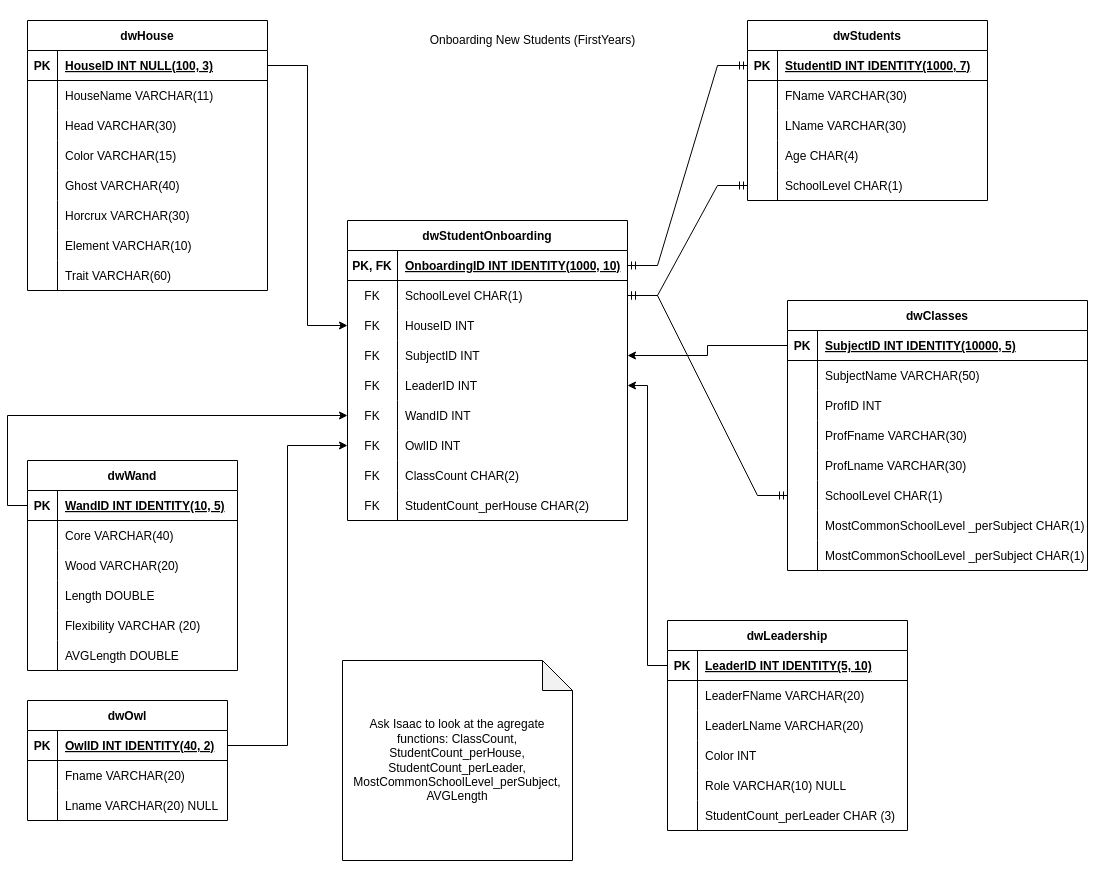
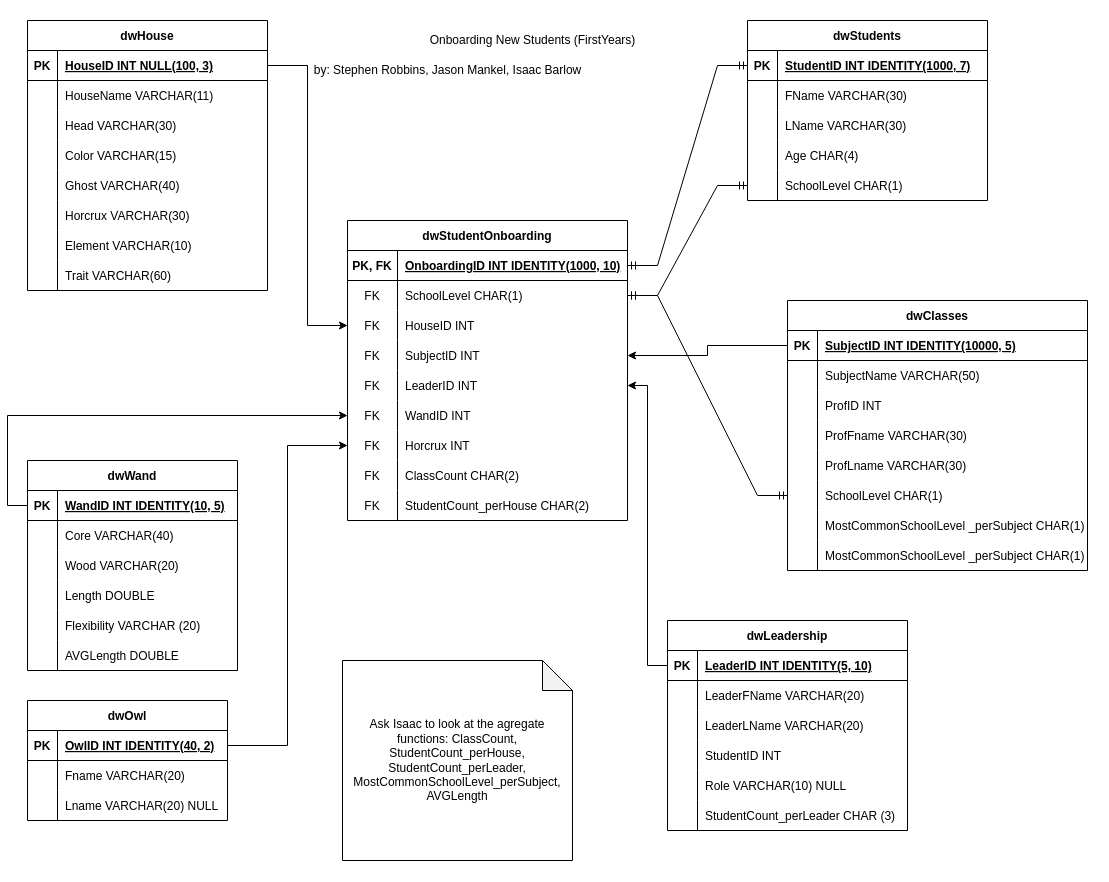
+ <mxCell id="153" value="by: Stephen Robbins, Jason Mankel, Isaac Barlow" style="text;html=1;align=center;verticalAlign=middle;resizable=0;points=[];autosize=1;strokeColor=none;fillColor=none;" parent="1" vertex="1"><mxGeometry x="300" y="60" width="280" height="20" as="geometry" /></mxCell>
- <mxCell id="141" value="OwlID INT" style="shape=partialRectangle;connectable=0;fillColor=none;top=0;left=0;bottom=0;right=0;align=left;spacingLeft=6;overflow=hidden;" parent="139" vertex="1"><mxGeometry x="50" width="230" height="30" as="geometry"><mxRectangle width="230" height="30" as="alternateBounds" /></mxGeometry></mxCell>
+ <mxCell id="141" value="Horcrux INT" style="shape=partialRectangle;connectable=0;fillColor=none;top=0;left=0;bottom=0;right=0;align=left;spacingLeft=6;overflow=hidden;" parent="139" vertex="1"><mxGeometry x="50" width="230" height="30" as="geometry"><mxRectangle width="230" height="30" as="alternateBounds" /></mxGeometry></mxCell>
- <mxCell id="80" value="Color INT" style="shape=partialRectangle;connectable=0;fillColor=none;top=0;left=0;bottom=0;right=0;align=left;spacingLeft=6;overflow=hidden;" parent="78" vertex="1"><mxGeometry x="30" width="210" height="30" as="geometry"><mxRectangle width="210" height="30" as="alternateBounds" /></mxGeometry></mxCell>
+ <mxCell id="80" value="StudentID INT" style="shape=partialRectangle;connectable=0;fillColor=none;top=0;left=0;bottom=0;right=0;align=left;spacingLeft=6;overflow=hidden;" parent="78" vertex="1"><mxGeometry x="30" width="210" height="30" as="geometry"><mxRectangle width="210" height="30" as="alternateBounds" /></mxGeometry></mxCell>
